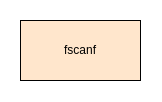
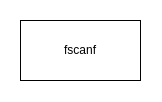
- <mxCell id="2" value="fscanf" style="rounded=0;whiteSpace=wrap;html=1;fillColor=#ffe6cc;" vertex="1" parent="1"><mxGeometry x="20" y="20" width="120" height="60" as="geometry" /></mxCell>
+ <mxCell id="2" value="fscanf" style="rounded=0;whiteSpace=wrap;html=1;" vertex="1" parent="1"><mxGeometry x="20" y="20" width="120" height="60" as="geometry" /></mxCell>
